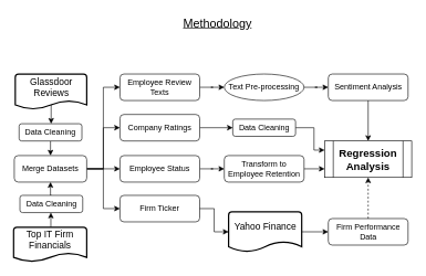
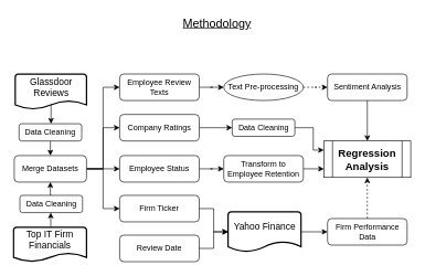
- <mxCell id="9" style="edgeStyle=orthogonalEdgeStyle;rounded=0;orthogonalLoop=1;jettySize=auto;html=1;exitX=1;exitY=0.5;exitDx=0;exitDy=0;" parent="1" source="10" target="18" edge="1"><mxGeometry relative="1" as="geometry" /></mxCell>
+ <mxCell id="9" style="edgeStyle=orthogonalEdgeStyle;rounded=0;orthogonalLoop=1;jettySize=auto;html=1;exitX=1;exitY=0.5;exitDx=0;exitDy=0;dashed=1;" parent="1" source="10" target="18" edge="1"><mxGeometry relative="1" as="geometry" /></mxCell>
+ <mxCell id="29" style="edgeStyle=orthogonalEdgeStyle;rounded=0;orthogonalLoop=1;jettySize=auto;html=1;exitX=1;exitY=0.5;exitDx=0;exitDy=0;entryX=0;entryY=0.5;entryDx=0;entryDy=0;entryPerimeter=0;" parent="1" source="25" target="27" edge="1"><mxGeometry relative="1" as="geometry" /></mxCell>
+ <mxCell id="25" value="Review Date" style="rounded=1;whiteSpace=wrap;html=1;fontSize=12;glass=0;strokeWidth=1;shadow=0;" parent="1" vertex="1"><mxGeometry x="180" y="354" width="120" height="40" as="geometry" /></mxCell>
